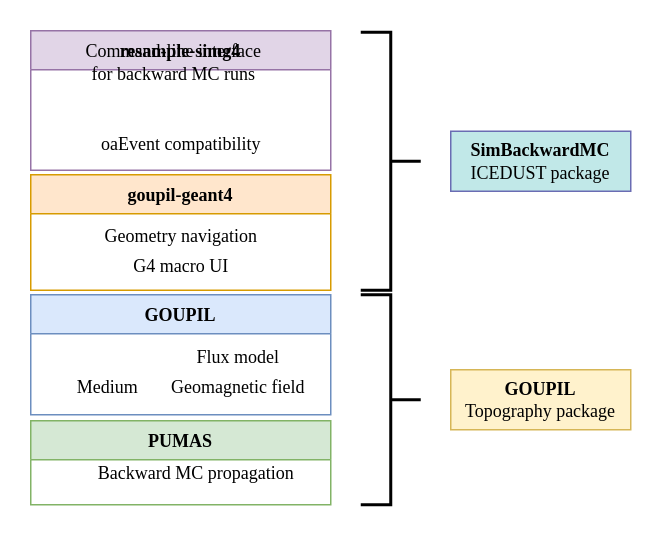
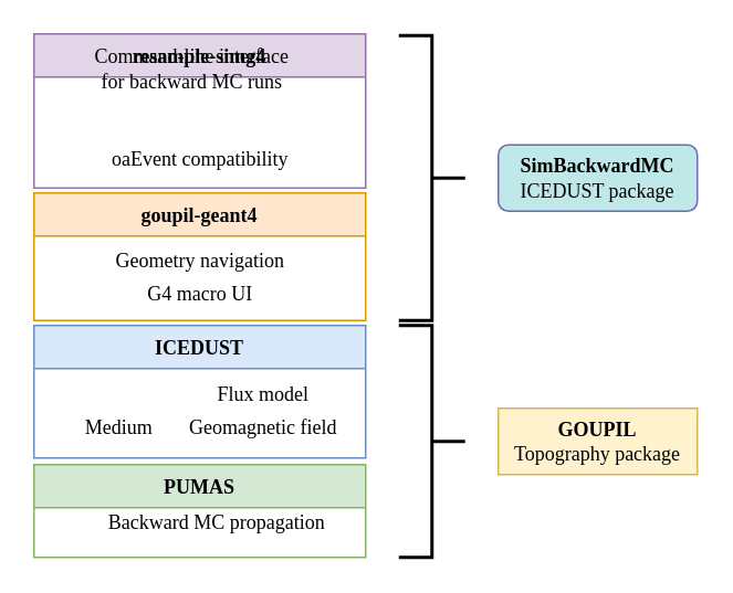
- <mxCell id="17" value="&lt;b&gt;SimBackwardMC&lt;br&gt;&lt;/b&gt;ICEDUST package" style="rounded=0;whiteSpace=wrap;html=1;fillColor=#C1E8E8;strokeColor=#6A6CB3;align=center;fontFamily=Fira Sans Book;fontSource=https%3A%2F%2Ffonts.googleapis.com%2Fcss%3Ffamily%3DFira%2BSans%2BBook;" parent="1" vertex="1"><mxGeometry x="300" y="87" width="120" height="40" as="geometry" /></mxCell>
+ <mxCell id="17" value="&lt;b&gt;SimBackwardMC&lt;br&gt;&lt;/b&gt;ICEDUST package" style="whiteSpace=wrap;html=1;fillColor=#C1E8E8;strokeColor=#6A6CB3;align=center;fontFamily=Fira Sans Book;fontSource=https%3A%2F%2Ffonts.googleapis.com%2Fcss%3Ffamily%3DFira%2BSans%2BBook;rounded=1;" parent="1" vertex="1"><mxGeometry x="300" y="87" width="120" height="40" as="geometry" /></mxCell>
- <mxCell id="2" value="GOUPIL" style="swimlane;startSize=26;fontStyle=1;fillColor=#dae8fc;strokeColor=#6c8ebf;fontFamily=Fira Sans Book;fontSource=https%3A%2F%2Ffonts.googleapis.com%2Fcss%3Ffamily%3DFira%2BSans%2BBook;" parent="1" vertex="1"><mxGeometry x="20" y="196" width="200" height="80" as="geometry"><mxRectangle x="300" y="230" width="90" height="23" as="alternateBounds" /></mxGeometry></mxCell>
+ <mxCell id="2" value="ICEDUST" style="swimlane;startSize=26;fontStyle=1;fillColor=#dae8fc;strokeColor=#6c8ebf;fontFamily=Fira Sans Book;fontSource=https%3A%2F%2Ffonts.googleapis.com%2Fcss%3Ffamily%3DFira%2BSans%2BBook;" parent="1" vertex="1"><mxGeometry x="20" y="196" width="200" height="80" as="geometry"><mxRectangle x="300" y="230" width="90" height="23" as="alternateBounds" /></mxGeometry></mxCell>
